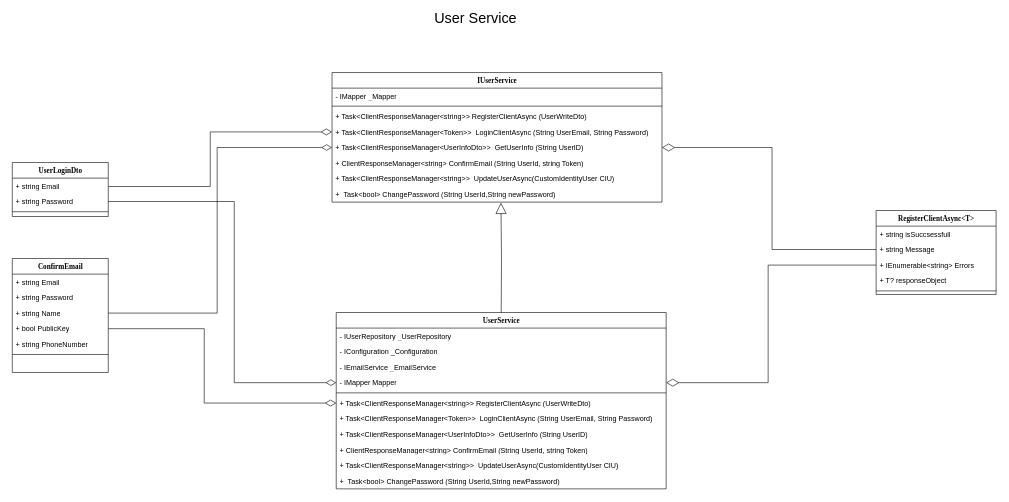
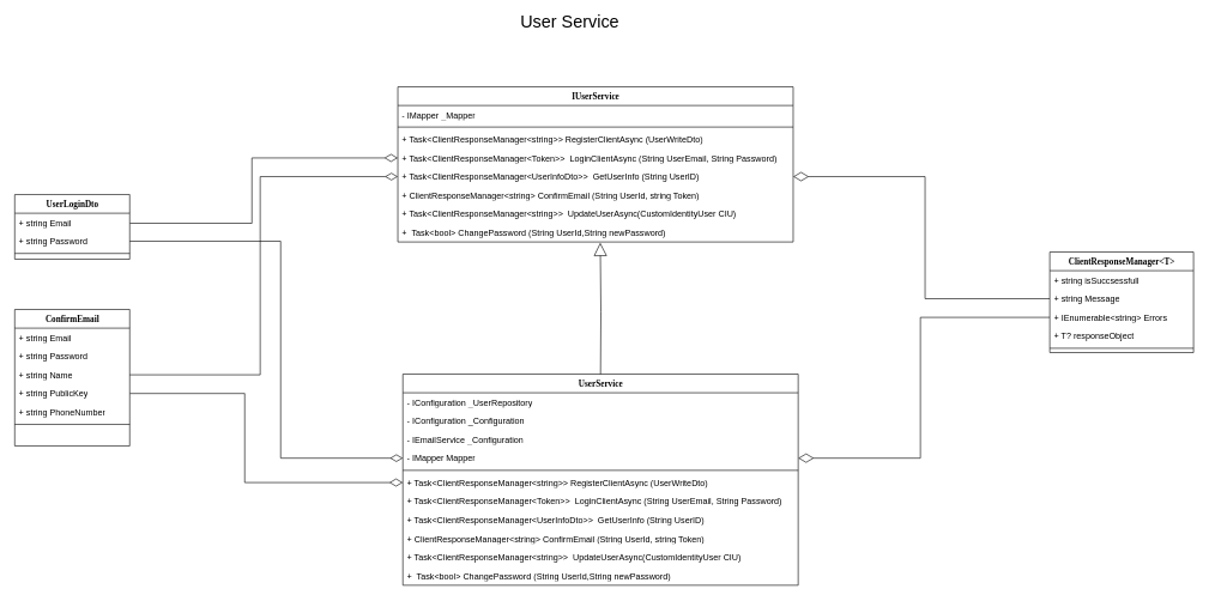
- <mxCell id="40" value="RegisterClientAsync&amp;lt;T&amp;gt;" style="swimlane;html=1;fontStyle=1;align=center;verticalAlign=top;childLayout=stackLayout;horizontal=1;startSize=26;horizontalStack=0;resizeParent=1;resizeLast=0;collapsible=1;marginBottom=0;swimlaneFillColor=#ffffff;rounded=0;shadow=0;comic=0;labelBackgroundColor=none;strokeWidth=1;fillColor=none;fontFamily=Verdana;fontSize=12" vertex="1" parent="1"><mxGeometry x="1460" y="350" width="200" height="140" as="geometry" /></mxCell>
+ <mxCell id="40" value="ClientResponseManager&amp;lt;T&amp;gt;" style="swimlane;html=1;fontStyle=1;align=center;verticalAlign=top;childLayout=stackLayout;horizontal=1;startSize=26;horizontalStack=0;resizeParent=1;resizeLast=0;collapsible=1;marginBottom=0;swimlaneFillColor=#ffffff;rounded=0;shadow=0;comic=0;labelBackgroundColor=none;strokeWidth=1;fillColor=none;fontFamily=Verdana;fontSize=12" vertex="1" parent="1"><mxGeometry x="1460" y="350" width="200" height="140" as="geometry" /></mxCell>
- <mxCell id="33" value="+ bool PublicKey" style="text;html=1;strokeColor=none;fillColor=none;align=left;verticalAlign=top;spacingLeft=4;spacingRight=4;whiteSpace=wrap;overflow=hidden;rotatable=0;points=[[0,0.5],[1,0.5]];portConstraint=eastwest;" vertex="1" parent="29"><mxGeometry y="104" width="160" height="26" as="geometry" /></mxCell>
+ <mxCell id="33" value="+ string PublicKey" style="text;html=1;strokeColor=none;fillColor=none;align=left;verticalAlign=top;spacingLeft=4;spacingRight=4;whiteSpace=wrap;overflow=hidden;rotatable=0;points=[[0,0.5],[1,0.5]];portConstraint=eastwest;" vertex="1" parent="29"><mxGeometry y="104" width="160" height="26" as="geometry" /></mxCell>
- <mxCell id="9" value="- IUserRepository _UserRepository" style="text;html=1;strokeColor=none;fillColor=none;align=left;verticalAlign=top;spacingLeft=4;spacingRight=4;whiteSpace=wrap;overflow=hidden;rotatable=0;points=[[0,0.5],[1,0.5]];portConstraint=eastwest;" vertex="1" parent="8"><mxGeometry y="26" width="550" height="26" as="geometry" /></mxCell>
+ <mxCell id="9" value="- IConfiguration _UserRepository" style="text;html=1;strokeColor=none;fillColor=none;align=left;verticalAlign=top;spacingLeft=4;spacingRight=4;whiteSpace=wrap;overflow=hidden;rotatable=0;points=[[0,0.5],[1,0.5]];portConstraint=eastwest;" vertex="1" parent="8"><mxGeometry y="26" width="550" height="26" as="geometry" /></mxCell>
- <mxCell id="11" value="- IEmailService _EmailService" style="text;html=1;strokeColor=none;fillColor=none;align=left;verticalAlign=top;spacingLeft=4;spacingRight=4;whiteSpace=wrap;overflow=hidden;rotatable=0;points=[[0,0.5],[1,0.5]];portConstraint=eastwest;" vertex="1" parent="8"><mxGeometry y="78" width="550" height="26" as="geometry" /></mxCell>
+ <mxCell id="11" value="- IEmailService _Configuration" style="text;html=1;strokeColor=none;fillColor=none;align=left;verticalAlign=top;spacingLeft=4;spacingRight=4;whiteSpace=wrap;overflow=hidden;rotatable=0;points=[[0,0.5],[1,0.5]];portConstraint=eastwest;" vertex="1" parent="8"><mxGeometry y="78" width="550" height="26" as="geometry" /></mxCell>
